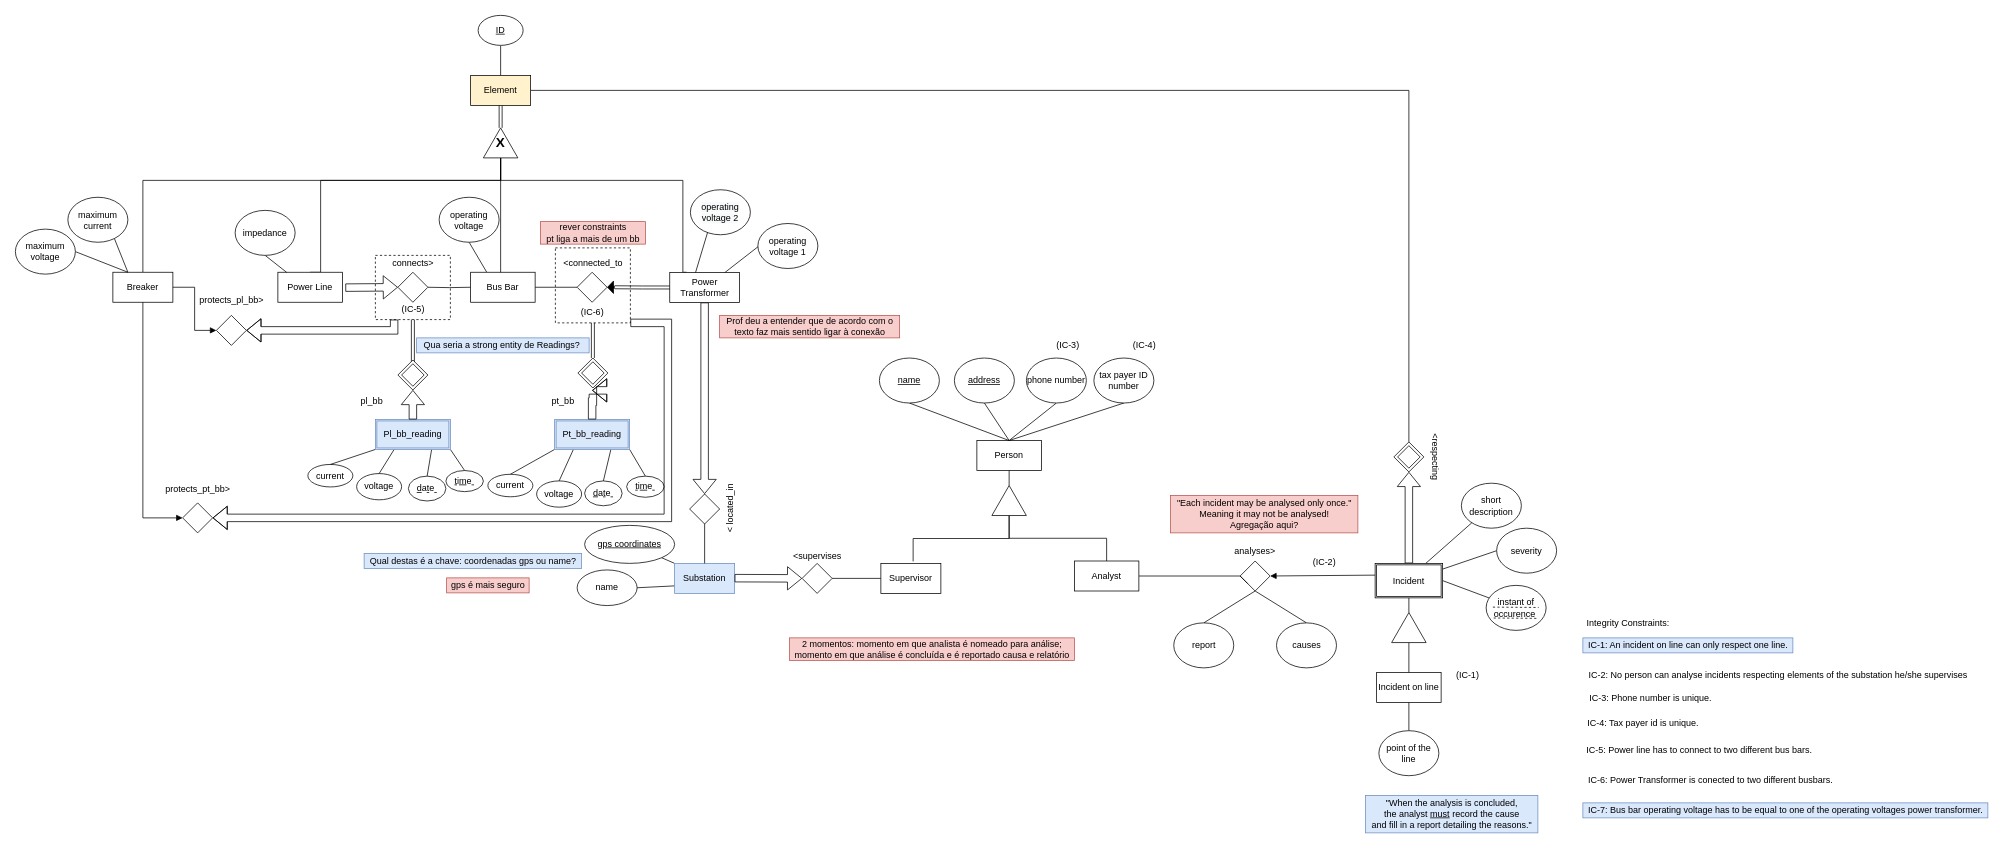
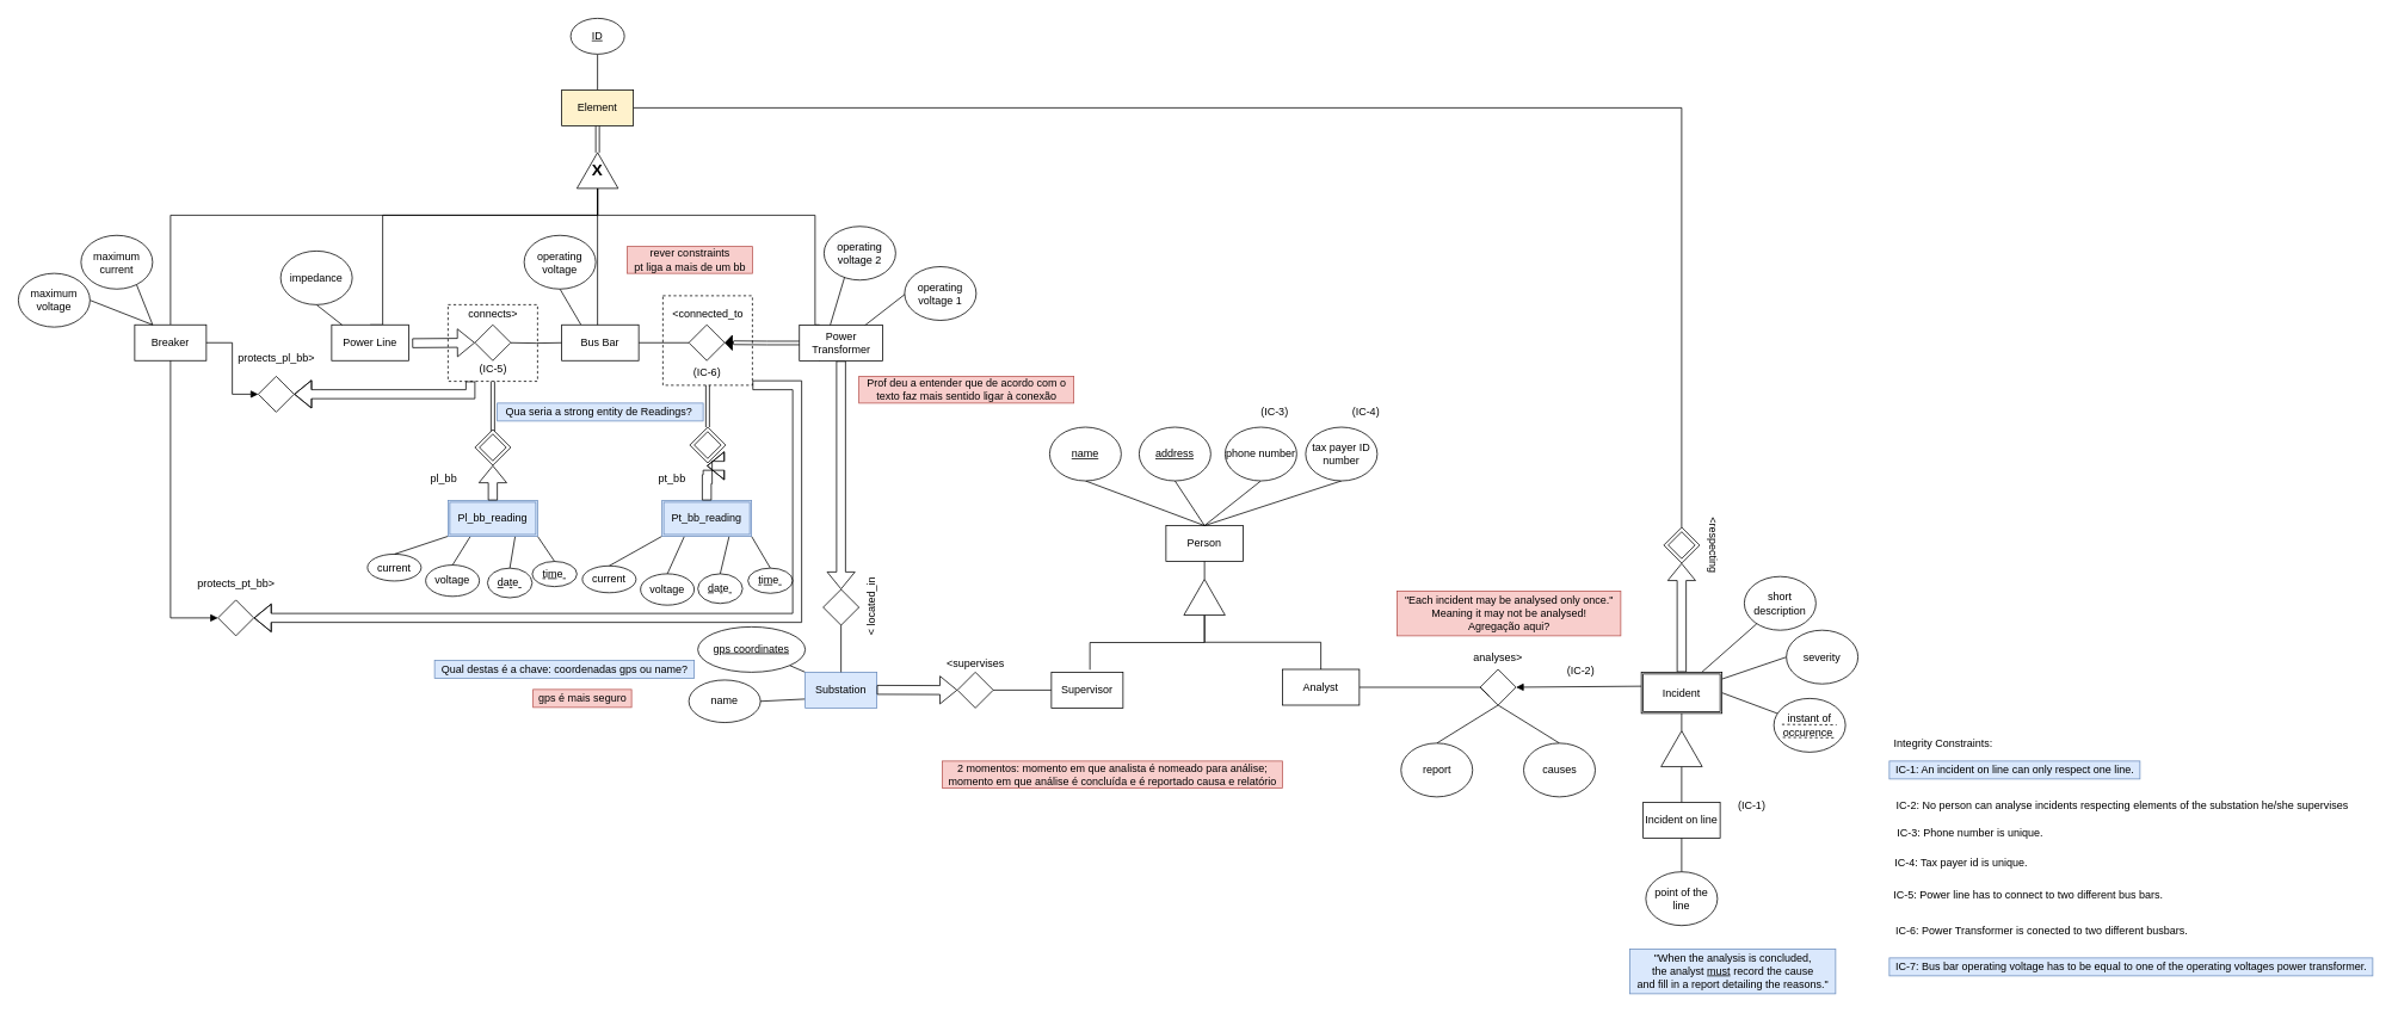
- <mxCell id="156" value="rever constraints &lt;br&gt;pt liga a mais de um bb" style="text;html=1;align=center;verticalAlign=middle;resizable=0;points=[];autosize=1;fillColor=#f8cecc;strokeColor=#b85450;" parent="1" vertex="1"><mxGeometry x="720" y="295" width="140" height="30" as="geometry" /></mxCell>
+ <mxCell id="156" value="rever constraints &lt;br&gt;pt liga a mais de um bb" style="text;html=1;align=center;verticalAlign=middle;resizable=0;points=[];autosize=1;fillColor=#f8cecc;strokeColor=#b85450;" parent="1" vertex="1"><mxGeometry x="700" y="275" width="140" height="30" as="geometry" /></mxCell>
